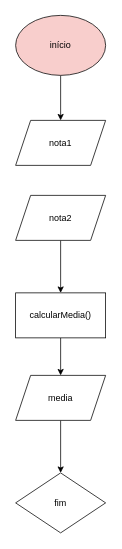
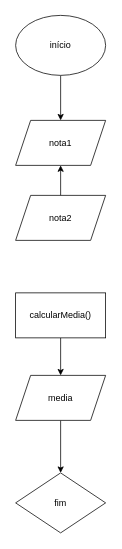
- <mxCell id="3" value="início" style="ellipse;whiteSpace=wrap;html=1;fillColor=#f8cecc;" parent="1" vertex="1"><mxGeometry x="20" y="20" width="120" height="80" as="geometry" /></mxCell>
+ <mxCell id="3" value="início" style="ellipse;whiteSpace=wrap;html=1;" parent="1" vertex="1"><mxGeometry x="20" y="20" width="120" height="80" as="geometry" /></mxCell>
- <mxCell id="5" style="edgeStyle=orthogonalEdgeStyle;rounded=0;orthogonalLoop=1;jettySize=auto;html=1;entryX=0.5;entryY=0;entryDx=0;entryDy=0;" parent="1" source="6" target="8" edge="1"><mxGeometry relative="1" as="geometry" /></mxCell>
+ <mxCell id="5" style="edgeStyle=orthogonalEdgeStyle;rounded=0;orthogonalLoop=1;jettySize=auto;html=1;" parent="1" source="6" target="4" edge="1"><mxGeometry relative="1" as="geometry" /></mxCell>
